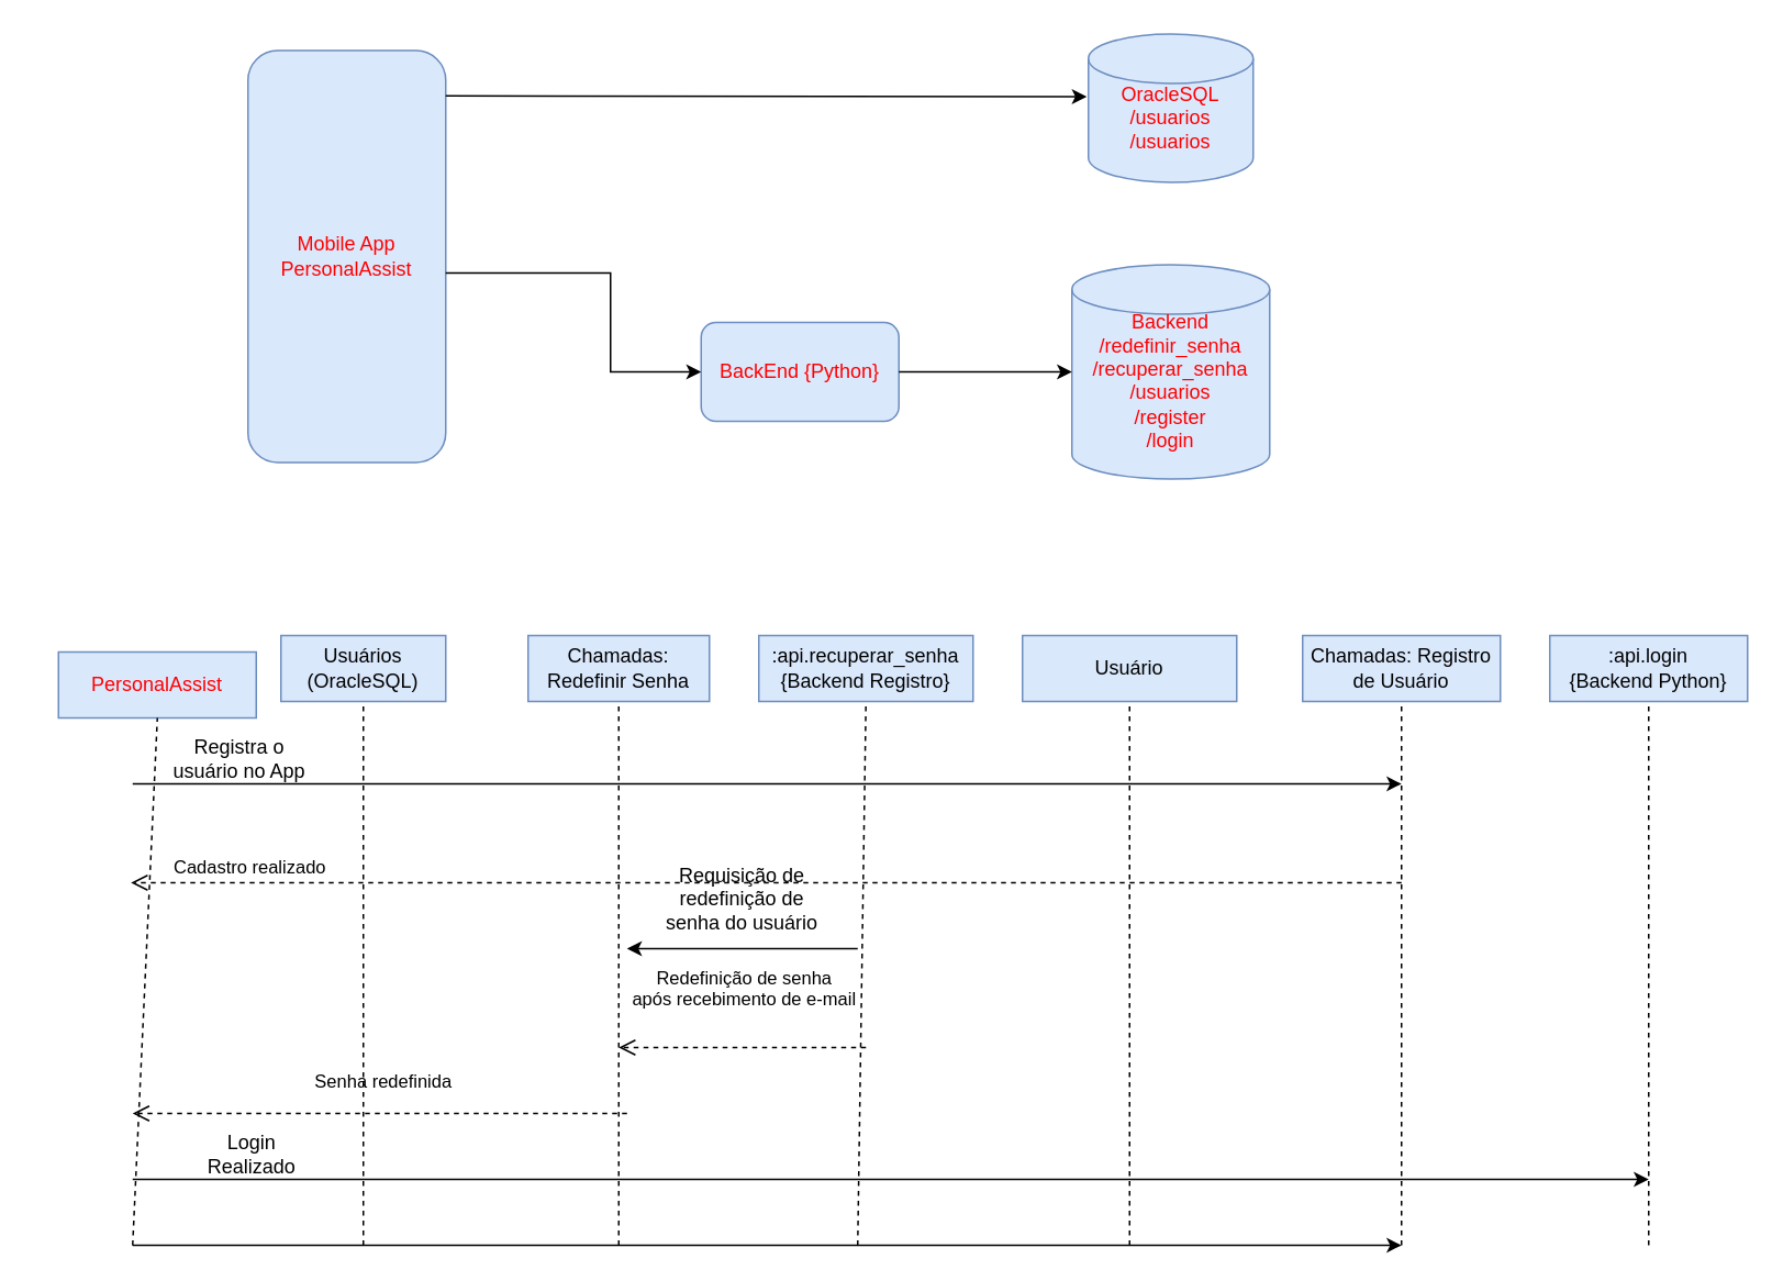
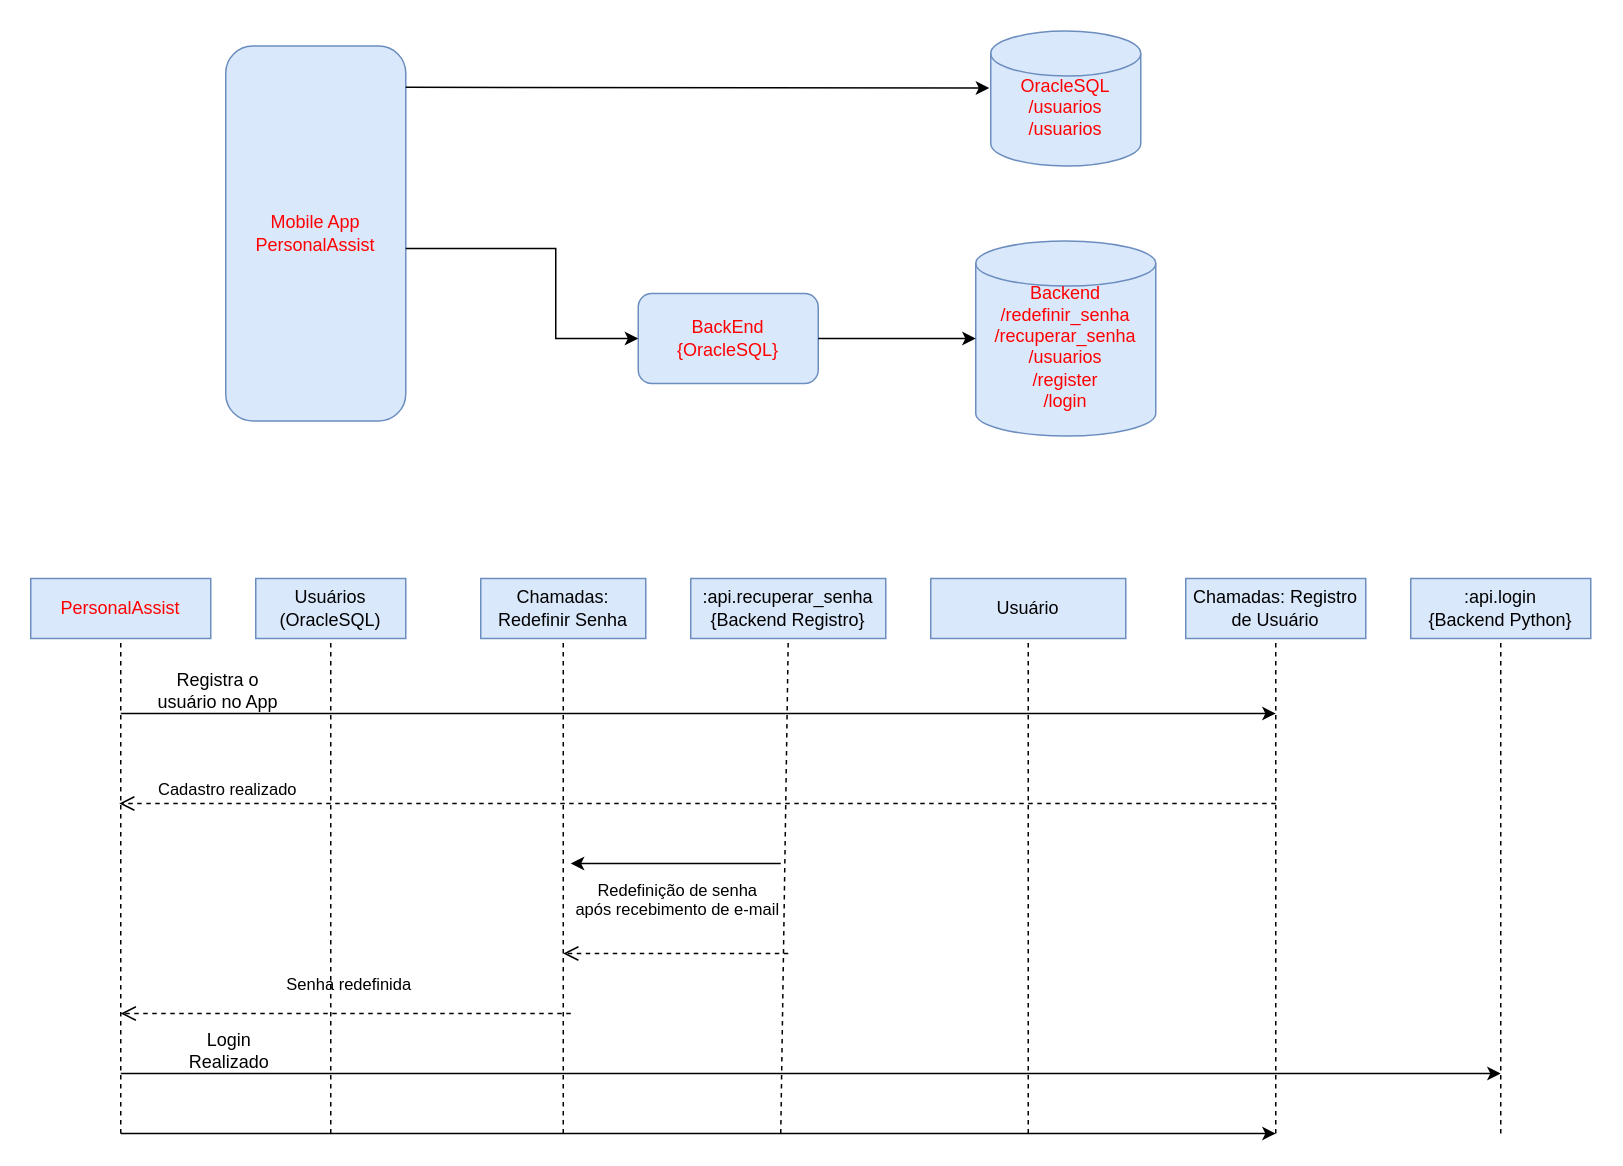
- <mxCell id="3" value="&lt;font color=&quot;#ff0000&quot;&gt;BackEnd {Python}&lt;/font&gt;" style="rounded=1;whiteSpace=wrap;html=1;fillColor=#dae8fc;strokeColor=#6c8ebf;" parent="1" vertex="1"><mxGeometry x="425" y="195" width="120" height="60" as="geometry" /></mxCell>
+ <mxCell id="3" value="&lt;font color=&quot;#ff0000&quot;&gt;BackEnd {OracleSQL}&lt;/font&gt;" style="rounded=1;whiteSpace=wrap;html=1;fillColor=#dae8fc;strokeColor=#6c8ebf;" parent="1" vertex="1"><mxGeometry x="425" y="195" width="120" height="60" as="geometry" /></mxCell>
- <mxCell id="9" value="&lt;div&gt;&lt;font color=&quot;#ff0000&quot;&gt;PersonalAssist&lt;/font&gt;&lt;/div&gt;" style="rounded=0;whiteSpace=wrap;html=1;labelBackgroundColor=none;labelBorderColor=none;fillColor=#dae8fc;strokeColor=#6c8ebf;" parent="1" vertex="1"><mxGeometry x="35" y="395" width="120" height="40" as="geometry" /></mxCell>
+ <mxCell id="9" value="&lt;div&gt;&lt;font color=&quot;#ff0000&quot;&gt;PersonalAssist&lt;/font&gt;&lt;/div&gt;" style="rounded=0;whiteSpace=wrap;html=1;labelBackgroundColor=none;labelBorderColor=none;fillColor=#dae8fc;strokeColor=#6c8ebf;" parent="1" vertex="1"><mxGeometry x="20" y="385" width="120" height="40" as="geometry" /></mxCell>
- <mxCell id="27" value="Requisição de redefinição de senha do usuário" style="text;html=1;align=center;verticalAlign=middle;whiteSpace=wrap;rounded=0;fontColor=default;labelBackgroundColor=none;labelBorderColor=none;" parent="1" vertex="1"><mxGeometry x="400" y="530" width="100" height="30" as="geometry" /></mxCell>
